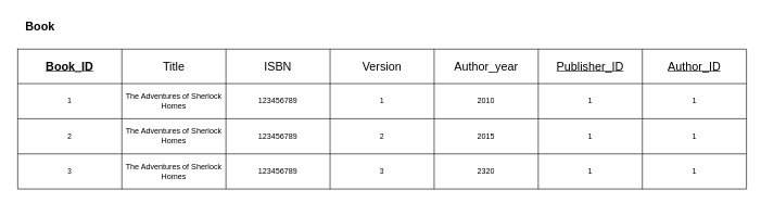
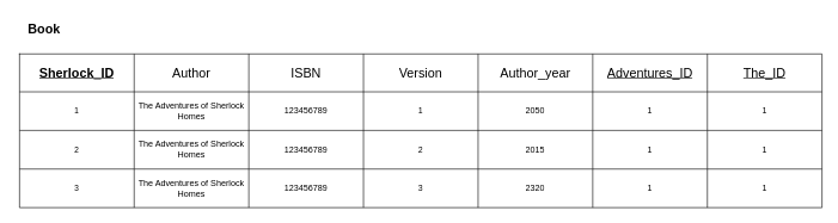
- <mxCell id="4" value="&lt;b style=&quot;font-size: 18px;&quot;&gt;&lt;u&gt;Book_ID&lt;/u&gt;&lt;/b&gt;" style="shape=partialRectangle;html=1;whiteSpace=wrap;connectable=0;overflow=hidden;fillColor=none;top=0;left=0;bottom=0;right=0;pointerEvents=1;" vertex="1" parent="3"><mxGeometry width="160" height="53" as="geometry"><mxRectangle width="160" height="53" as="alternateBounds" /></mxGeometry></mxCell>
+ <mxCell id="4" value="&lt;b style=&quot;font-size: 18px;&quot;&gt;&lt;u&gt;Sherlock_ID&lt;/u&gt;&lt;/b&gt;" style="shape=partialRectangle;html=1;whiteSpace=wrap;connectable=0;overflow=hidden;fillColor=none;top=0;left=0;bottom=0;right=0;pointerEvents=1;" vertex="1" parent="3"><mxGeometry width="160" height="53" as="geometry"><mxRectangle width="160" height="53" as="alternateBounds" /></mxGeometry></mxCell>
- <mxCell id="5" value="&lt;span style=&quot;font-size: 18px;&quot;&gt;Title&lt;/span&gt;" style="shape=partialRectangle;html=1;whiteSpace=wrap;connectable=0;overflow=hidden;fillColor=none;top=0;left=0;bottom=0;right=0;pointerEvents=1;" vertex="1" parent="3"><mxGeometry x="160" width="160" height="53" as="geometry"><mxRectangle width="160" height="53" as="alternateBounds" /></mxGeometry></mxCell>
+ <mxCell id="5" value="&lt;span style=&quot;font-size: 18px;&quot;&gt;Author&lt;/span&gt;" style="shape=partialRectangle;html=1;whiteSpace=wrap;connectable=0;overflow=hidden;fillColor=none;top=0;left=0;bottom=0;right=0;pointerEvents=1;" vertex="1" parent="3"><mxGeometry x="160" width="160" height="53" as="geometry"><mxRectangle width="160" height="53" as="alternateBounds" /></mxGeometry></mxCell>
- <mxCell id="9" value="&lt;span style=&quot;font-size: 18px;&quot;&gt;&lt;u style=&quot;&quot;&gt;Publisher_ID&lt;/u&gt;&lt;/span&gt;" style="shape=partialRectangle;html=1;whiteSpace=wrap;connectable=0;overflow=hidden;fillColor=none;top=0;left=0;bottom=0;right=0;pointerEvents=1;" vertex="1" parent="3"><mxGeometry x="800" width="160" height="53" as="geometry"><mxRectangle width="160" height="53" as="alternateBounds" /></mxGeometry></mxCell>
+ <mxCell id="9" value="&lt;span style=&quot;font-size: 18px;&quot;&gt;&lt;u style=&quot;&quot;&gt;Adventures_ID&lt;/u&gt;&lt;/span&gt;" style="shape=partialRectangle;html=1;whiteSpace=wrap;connectable=0;overflow=hidden;fillColor=none;top=0;left=0;bottom=0;right=0;pointerEvents=1;" vertex="1" parent="3"><mxGeometry x="800" width="160" height="53" as="geometry"><mxRectangle width="160" height="53" as="alternateBounds" /></mxGeometry></mxCell>
- <mxCell id="10" value="&lt;span style=&quot;font-size: 18px; text-decoration-line: underline;&quot;&gt;Author_ID&lt;/span&gt;" style="shape=partialRectangle;html=1;whiteSpace=wrap;connectable=0;overflow=hidden;fillColor=none;top=0;left=0;bottom=0;right=0;pointerEvents=1;" vertex="1" parent="3"><mxGeometry x="960" width="160" height="53" as="geometry"><mxRectangle width="160" height="53" as="alternateBounds" /></mxGeometry></mxCell>
+ <mxCell id="10" value="&lt;span style=&quot;font-size: 18px; text-decoration-line: underline;&quot;&gt;The_ID&lt;/span&gt;" style="shape=partialRectangle;html=1;whiteSpace=wrap;connectable=0;overflow=hidden;fillColor=none;top=0;left=0;bottom=0;right=0;pointerEvents=1;" vertex="1" parent="3"><mxGeometry x="960" width="160" height="53" as="geometry"><mxRectangle width="160" height="53" as="alternateBounds" /></mxGeometry></mxCell>
- <mxCell id="16" value="2010" style="shape=partialRectangle;html=1;whiteSpace=wrap;connectable=0;overflow=hidden;fillColor=none;top=0;left=0;bottom=0;right=0;pointerEvents=1;" vertex="1" parent="11"><mxGeometry x="640" width="160" height="54" as="geometry"><mxRectangle width="160" height="54" as="alternateBounds" /></mxGeometry></mxCell>
+ <mxCell id="16" value="2050" style="shape=partialRectangle;html=1;whiteSpace=wrap;connectable=0;overflow=hidden;fillColor=none;top=0;left=0;bottom=0;right=0;pointerEvents=1;" vertex="1" parent="11"><mxGeometry x="640" width="160" height="54" as="geometry"><mxRectangle width="160" height="54" as="alternateBounds" /></mxGeometry></mxCell>
